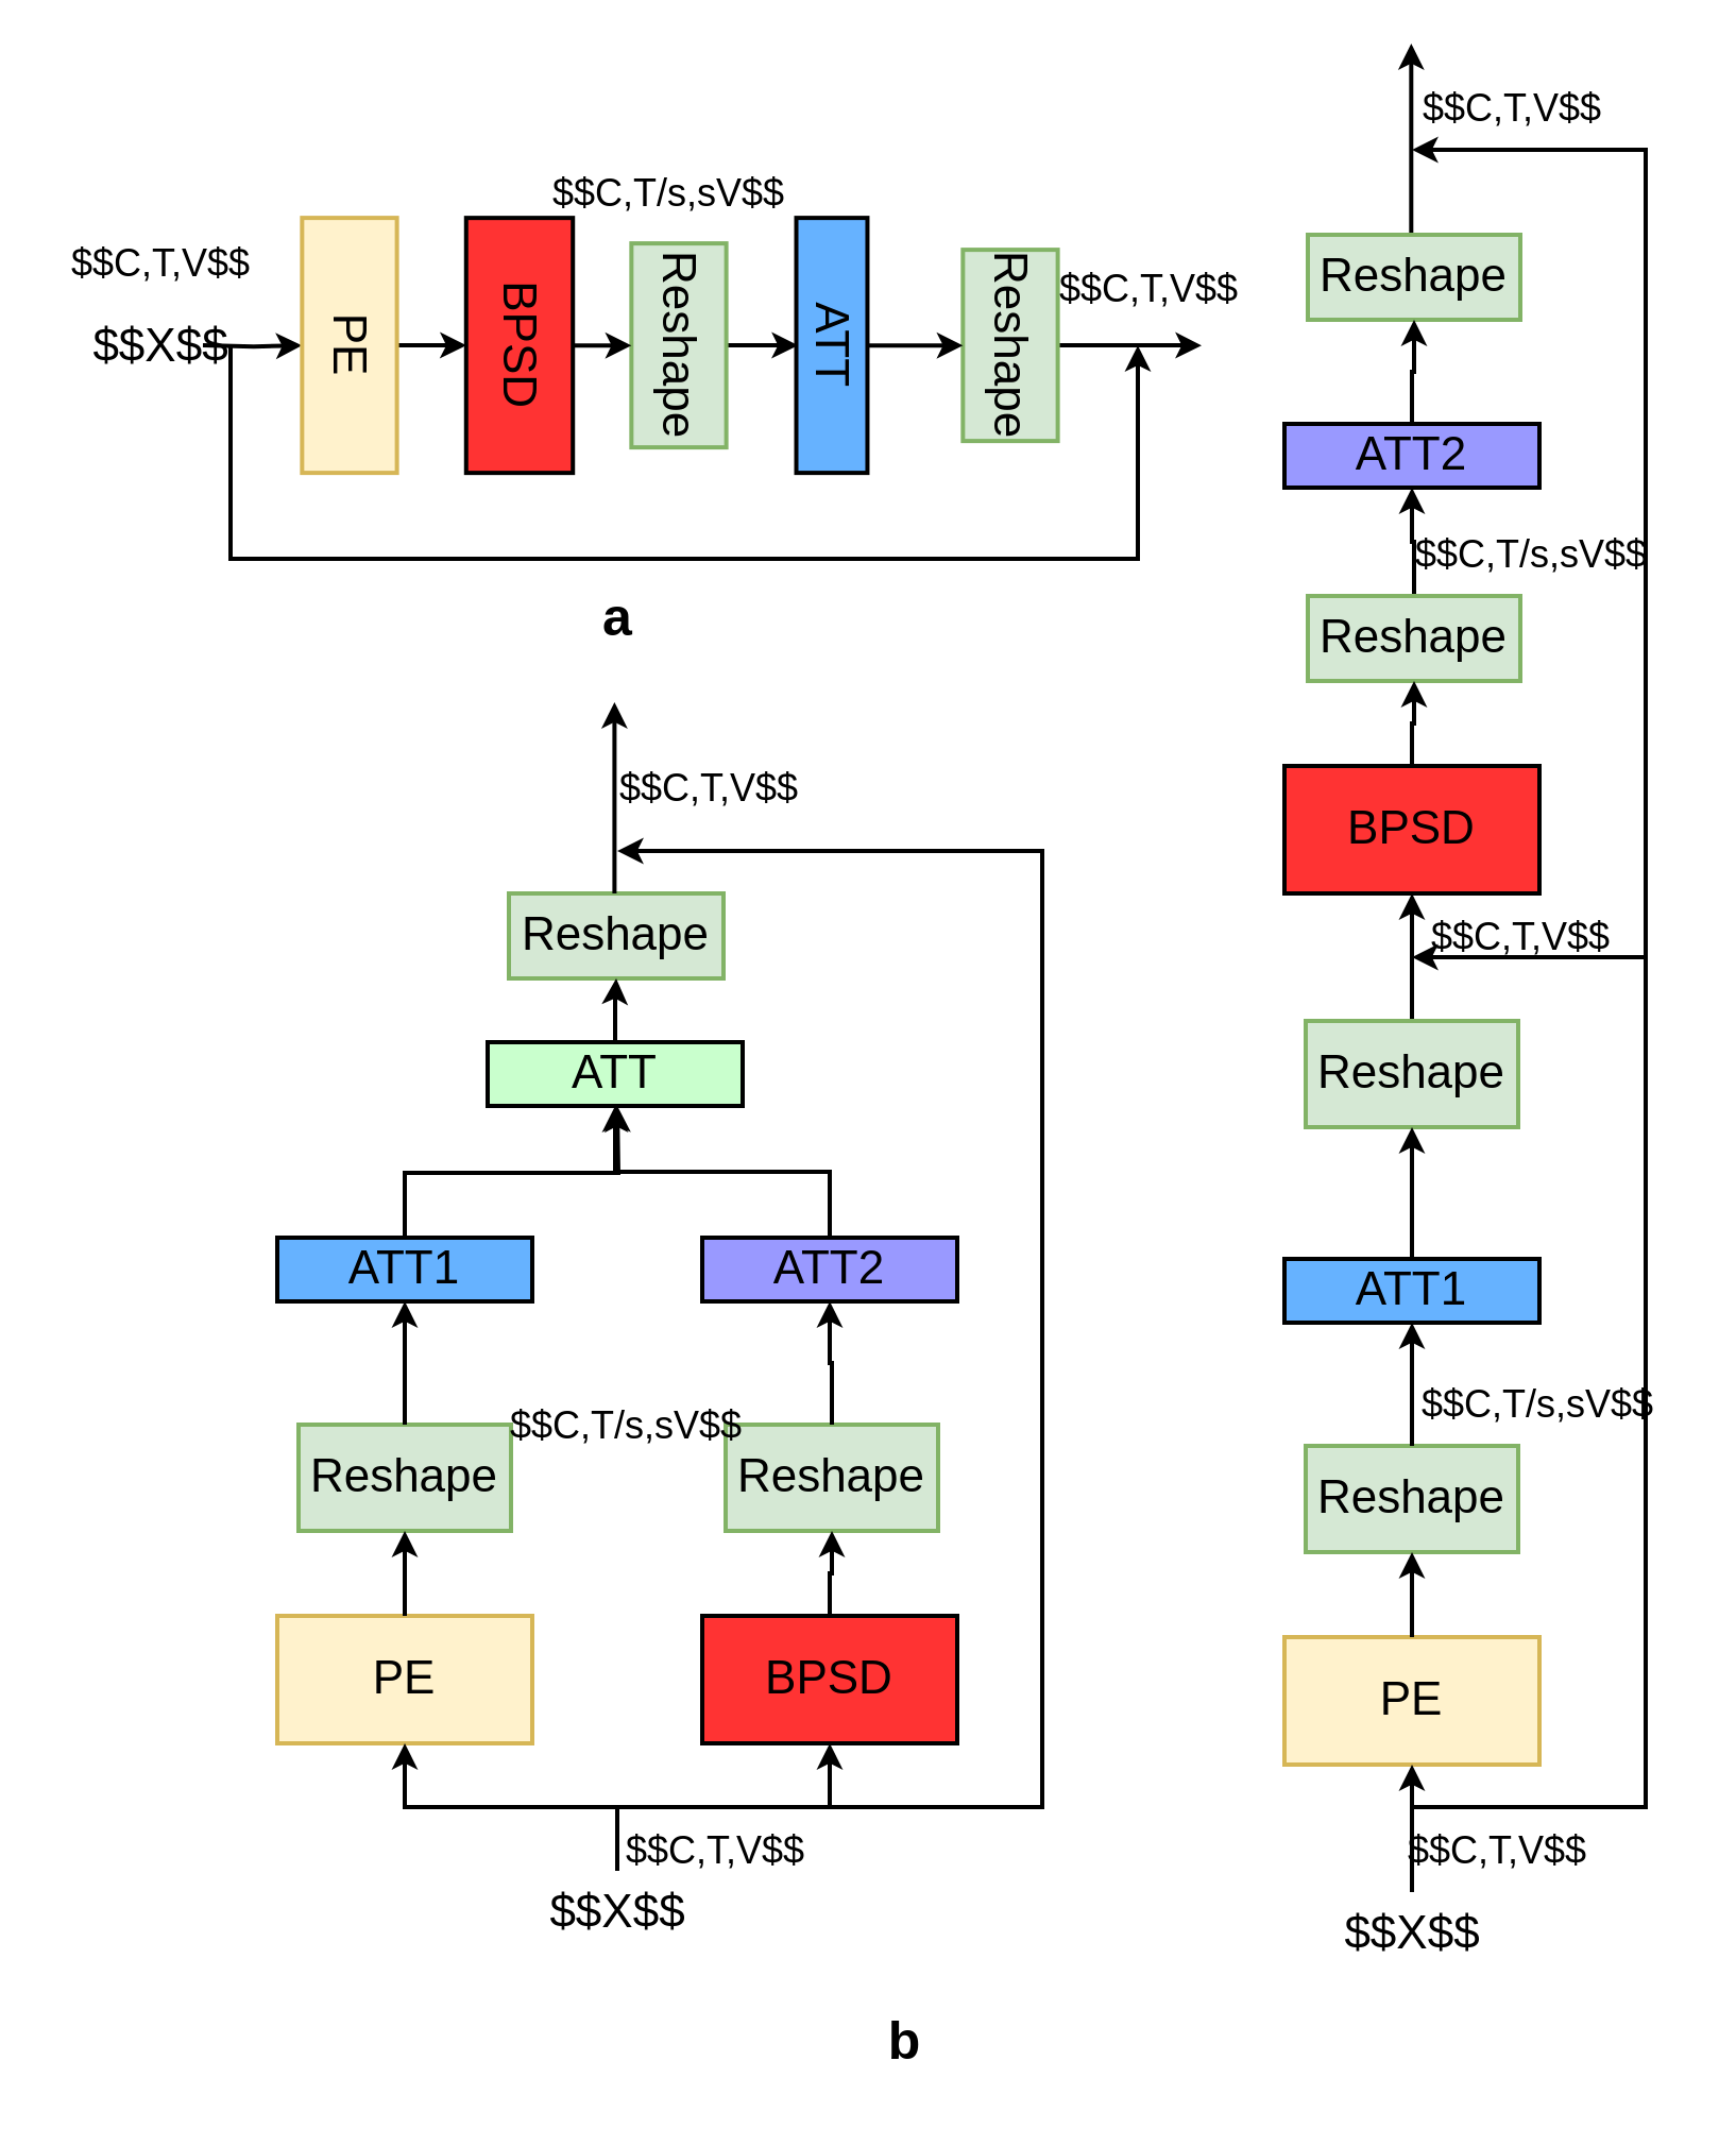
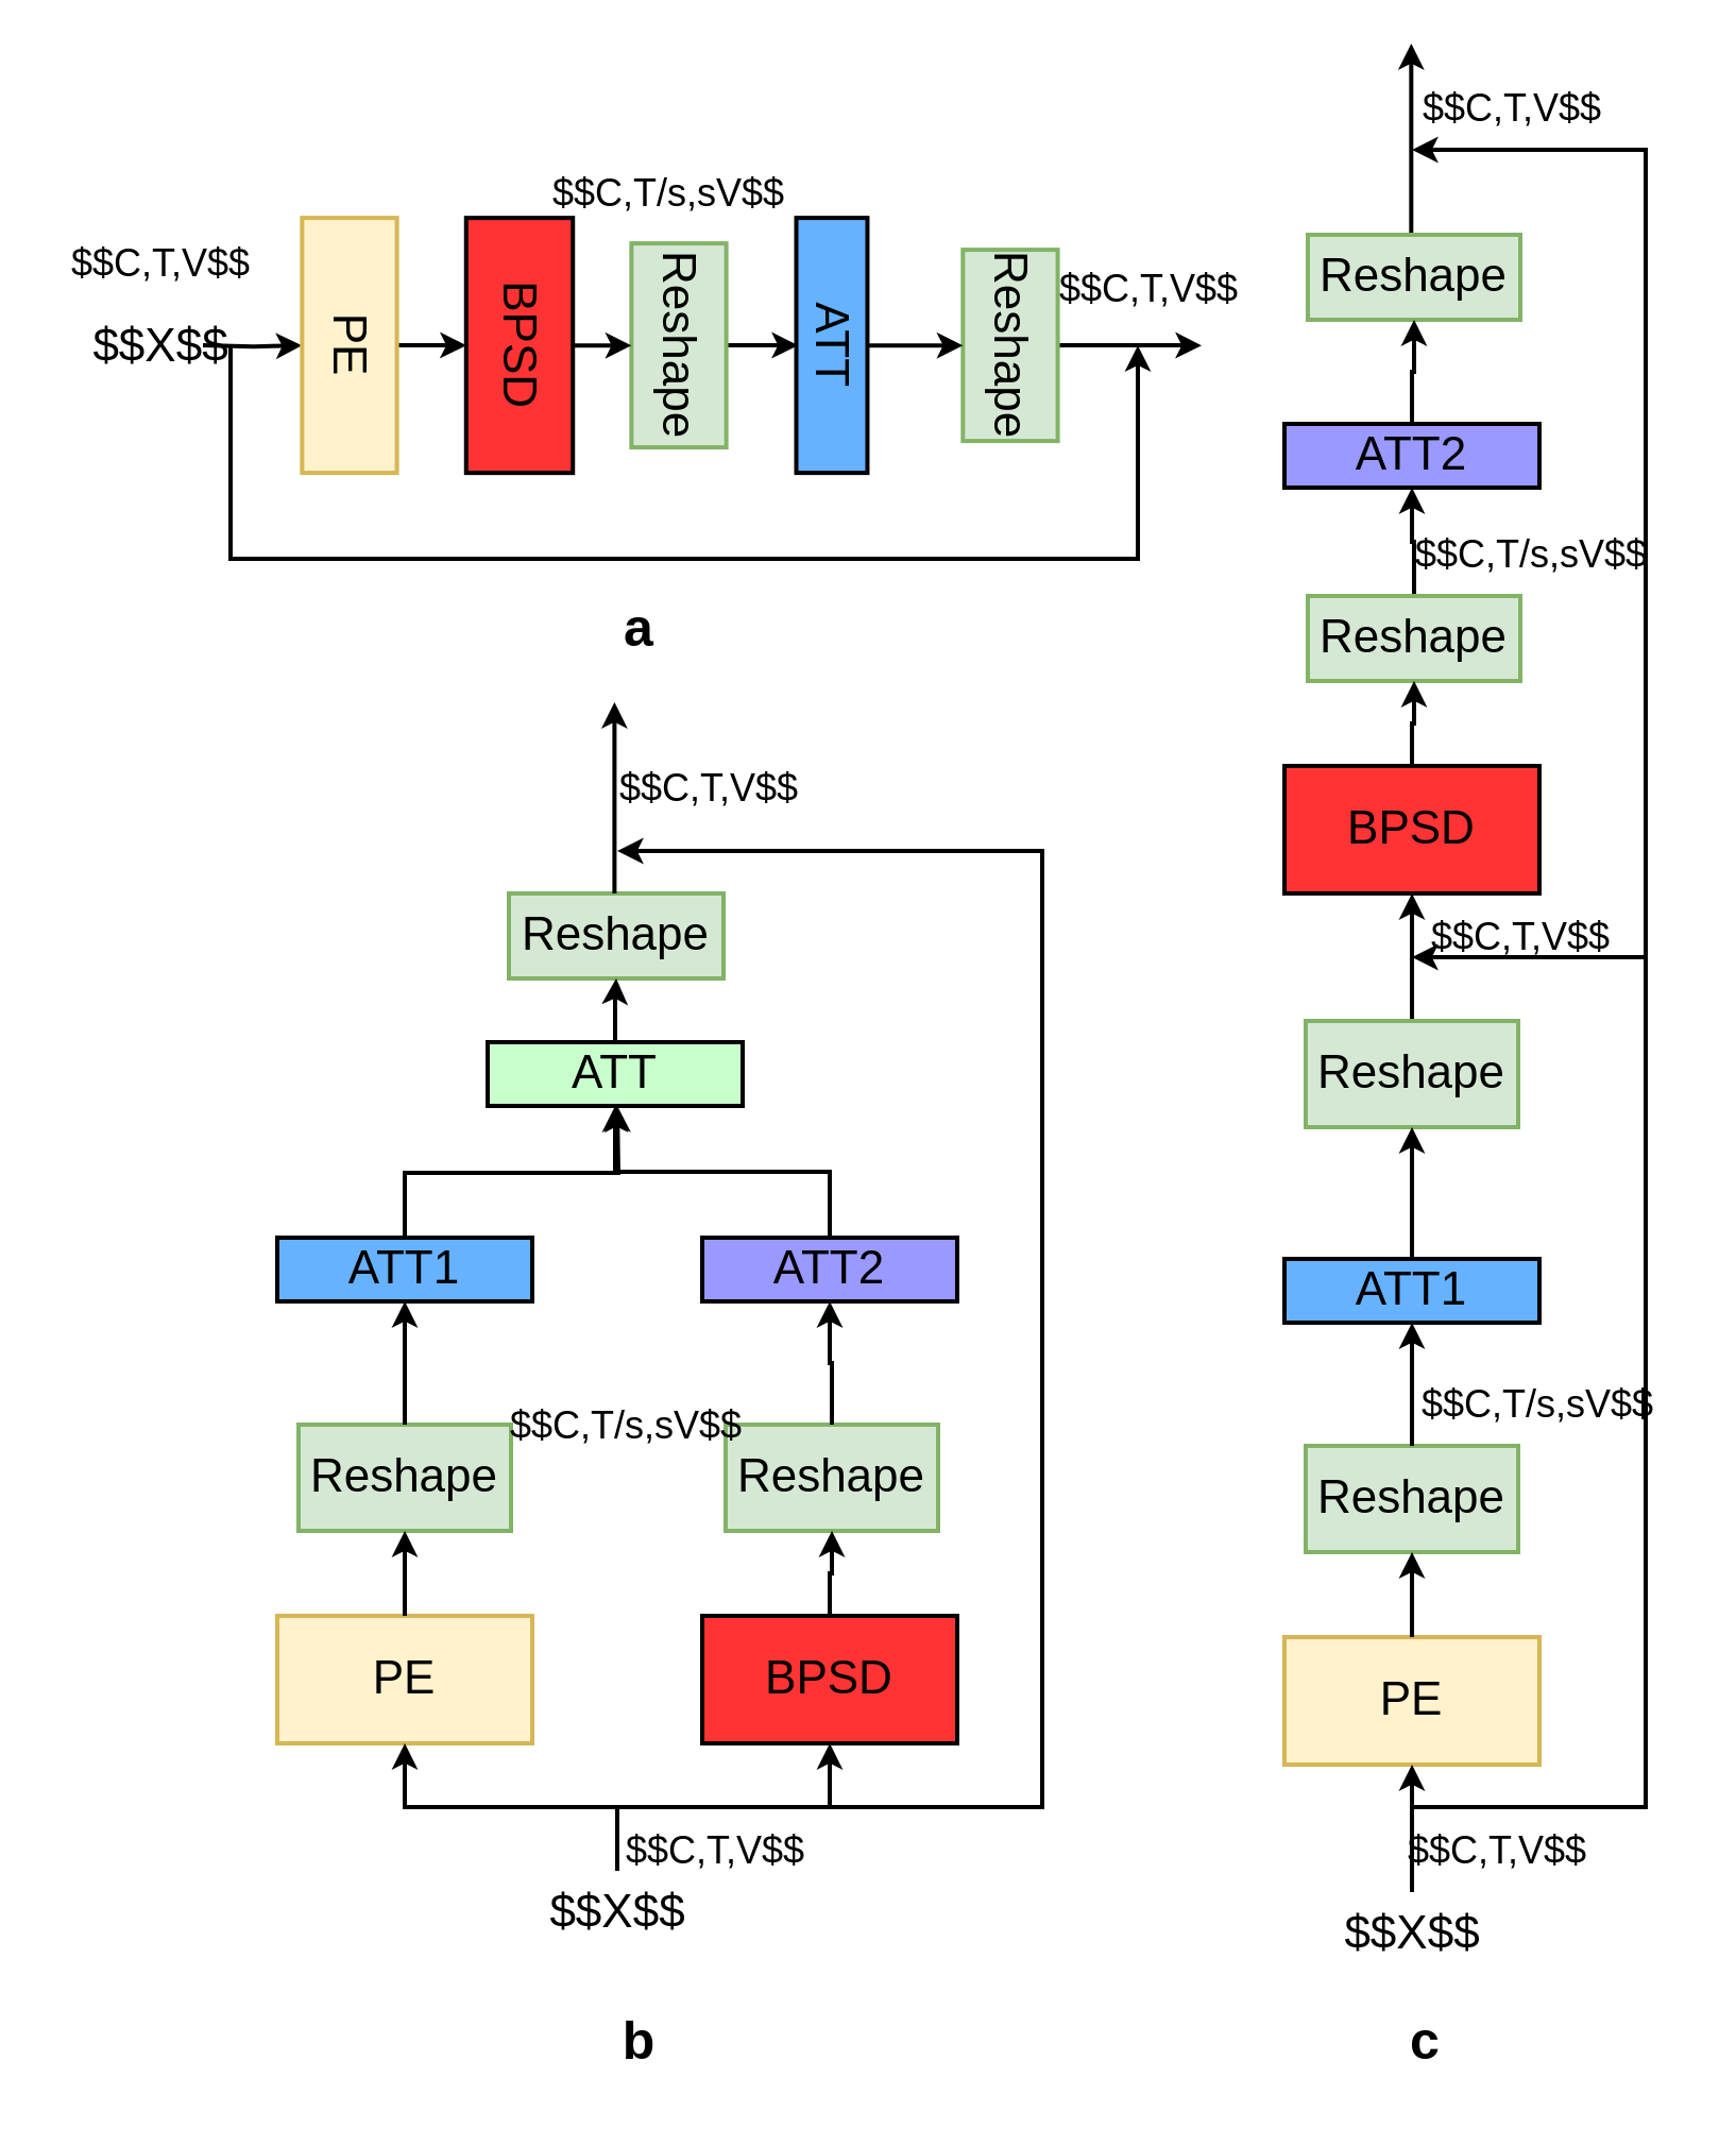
- <mxCell id="2" value="&lt;font style=&quot;font-size: 25px;&quot;&gt;&lt;b&gt;a&lt;/b&gt;&lt;/font&gt;" style="text;html=1;align=center;verticalAlign=middle;resizable=0;points=[];autosize=1;strokeColor=none;fillColor=none;fontSize=22;strokeWidth=2;" vertex="1" parent="1"><mxGeometry x="270" y="270" width="40" height="40" as="geometry" /></mxCell>
+ <mxCell id="2" value="&lt;font style=&quot;font-size: 25px;&quot;&gt;&lt;b&gt;a&lt;/b&gt;&lt;/font&gt;" style="text;html=1;align=center;verticalAlign=middle;resizable=0;points=[];autosize=1;strokeColor=none;fillColor=none;fontSize=22;strokeWidth=2;" vertex="1" parent="1"><mxGeometry x="280" y="275" width="40" height="40" as="geometry" /></mxCell>
- <mxCell id="3" value="&lt;font style=&quot;font-size: 25px;&quot;&gt;&lt;b&gt;b&lt;/b&gt;&lt;/font&gt;" style="text;html=1;align=center;verticalAlign=middle;resizable=0;points=[];autosize=1;strokeColor=none;fillColor=none;fontSize=22;strokeWidth=2;" vertex="1" parent="1"><mxGeometry x="405" y="940" width="40" height="40" as="geometry" /></mxCell>
+ <mxCell id="3" value="&lt;font style=&quot;font-size: 25px;&quot;&gt;&lt;b&gt;b&lt;/b&gt;&lt;/font&gt;" style="text;html=1;align=center;verticalAlign=middle;resizable=0;points=[];autosize=1;strokeColor=none;fillColor=none;fontSize=22;strokeWidth=2;" vertex="1" parent="1"><mxGeometry x="280" y="940" width="40" height="40" as="geometry" /></mxCell>
+ <mxCell id="71" value="&lt;font style=&quot;font-size: 25px;&quot;&gt;&lt;b&gt;c&lt;/b&gt;&lt;/font&gt;" style="text;html=1;align=center;verticalAlign=middle;resizable=0;points=[];autosize=1;strokeColor=none;fillColor=none;fontSize=22;strokeWidth=2;" vertex="1" parent="1"><mxGeometry x="650" y="940" width="40" height="40" as="geometry" /></mxCell>
